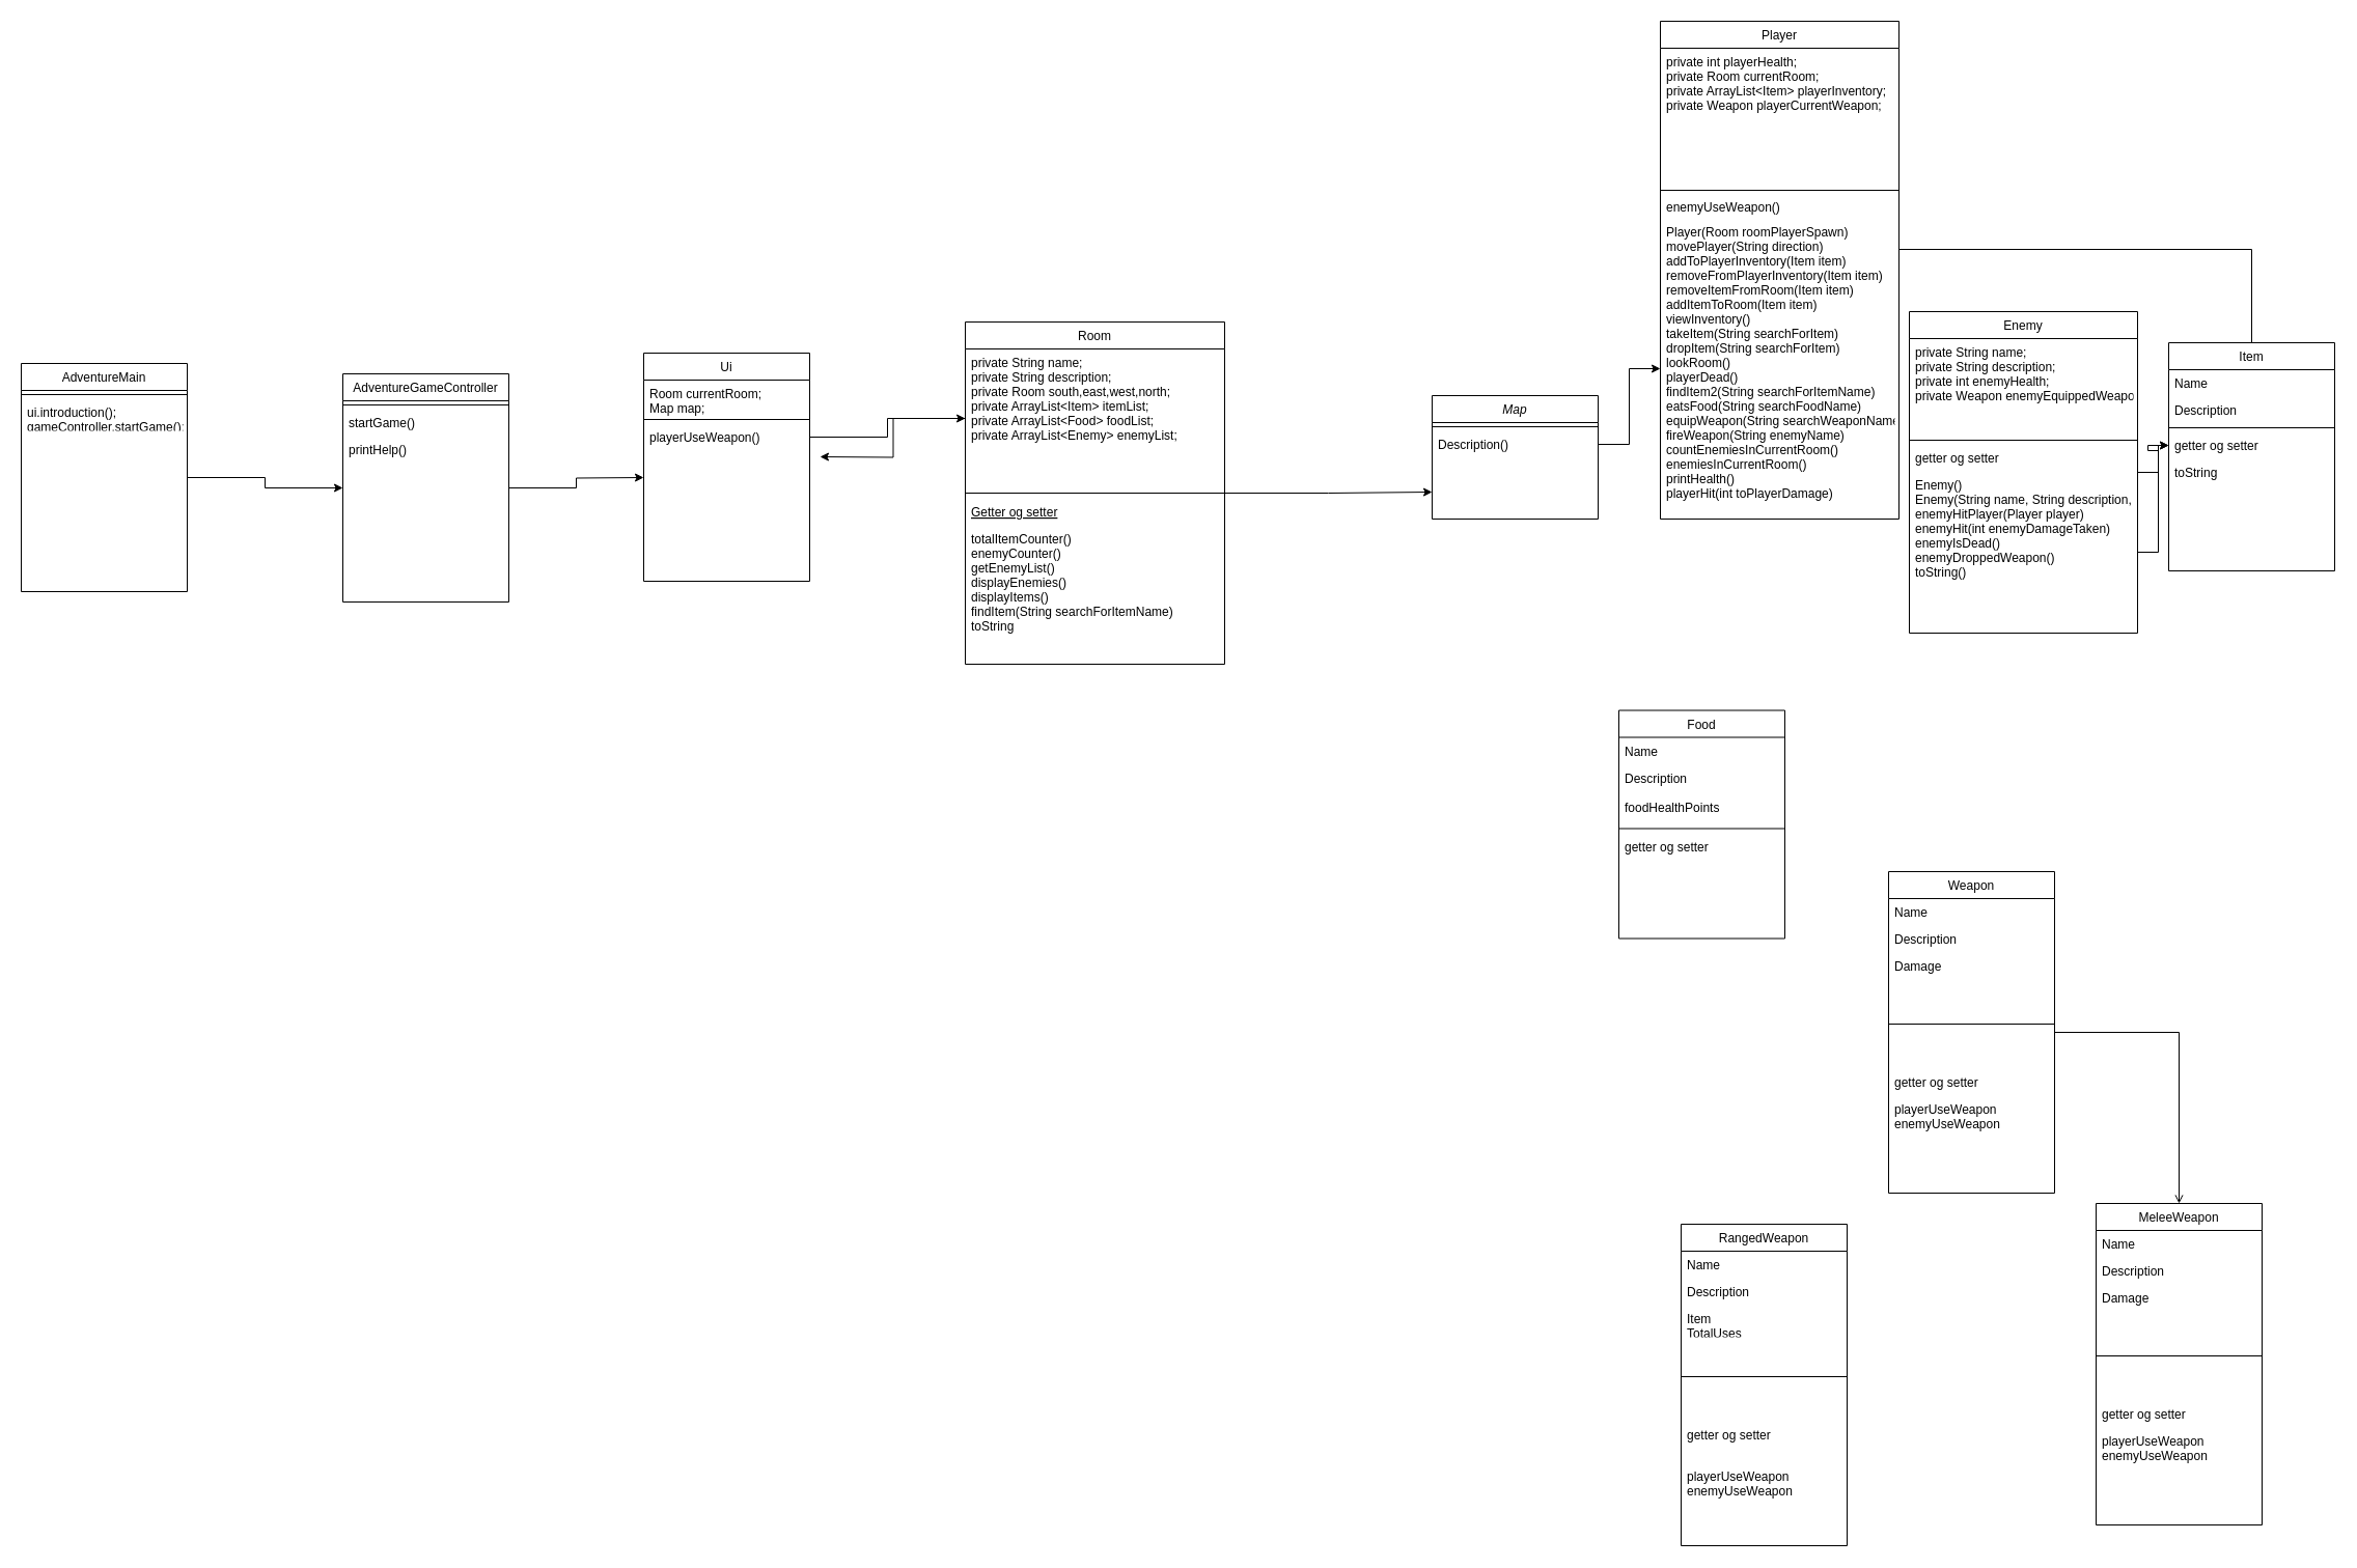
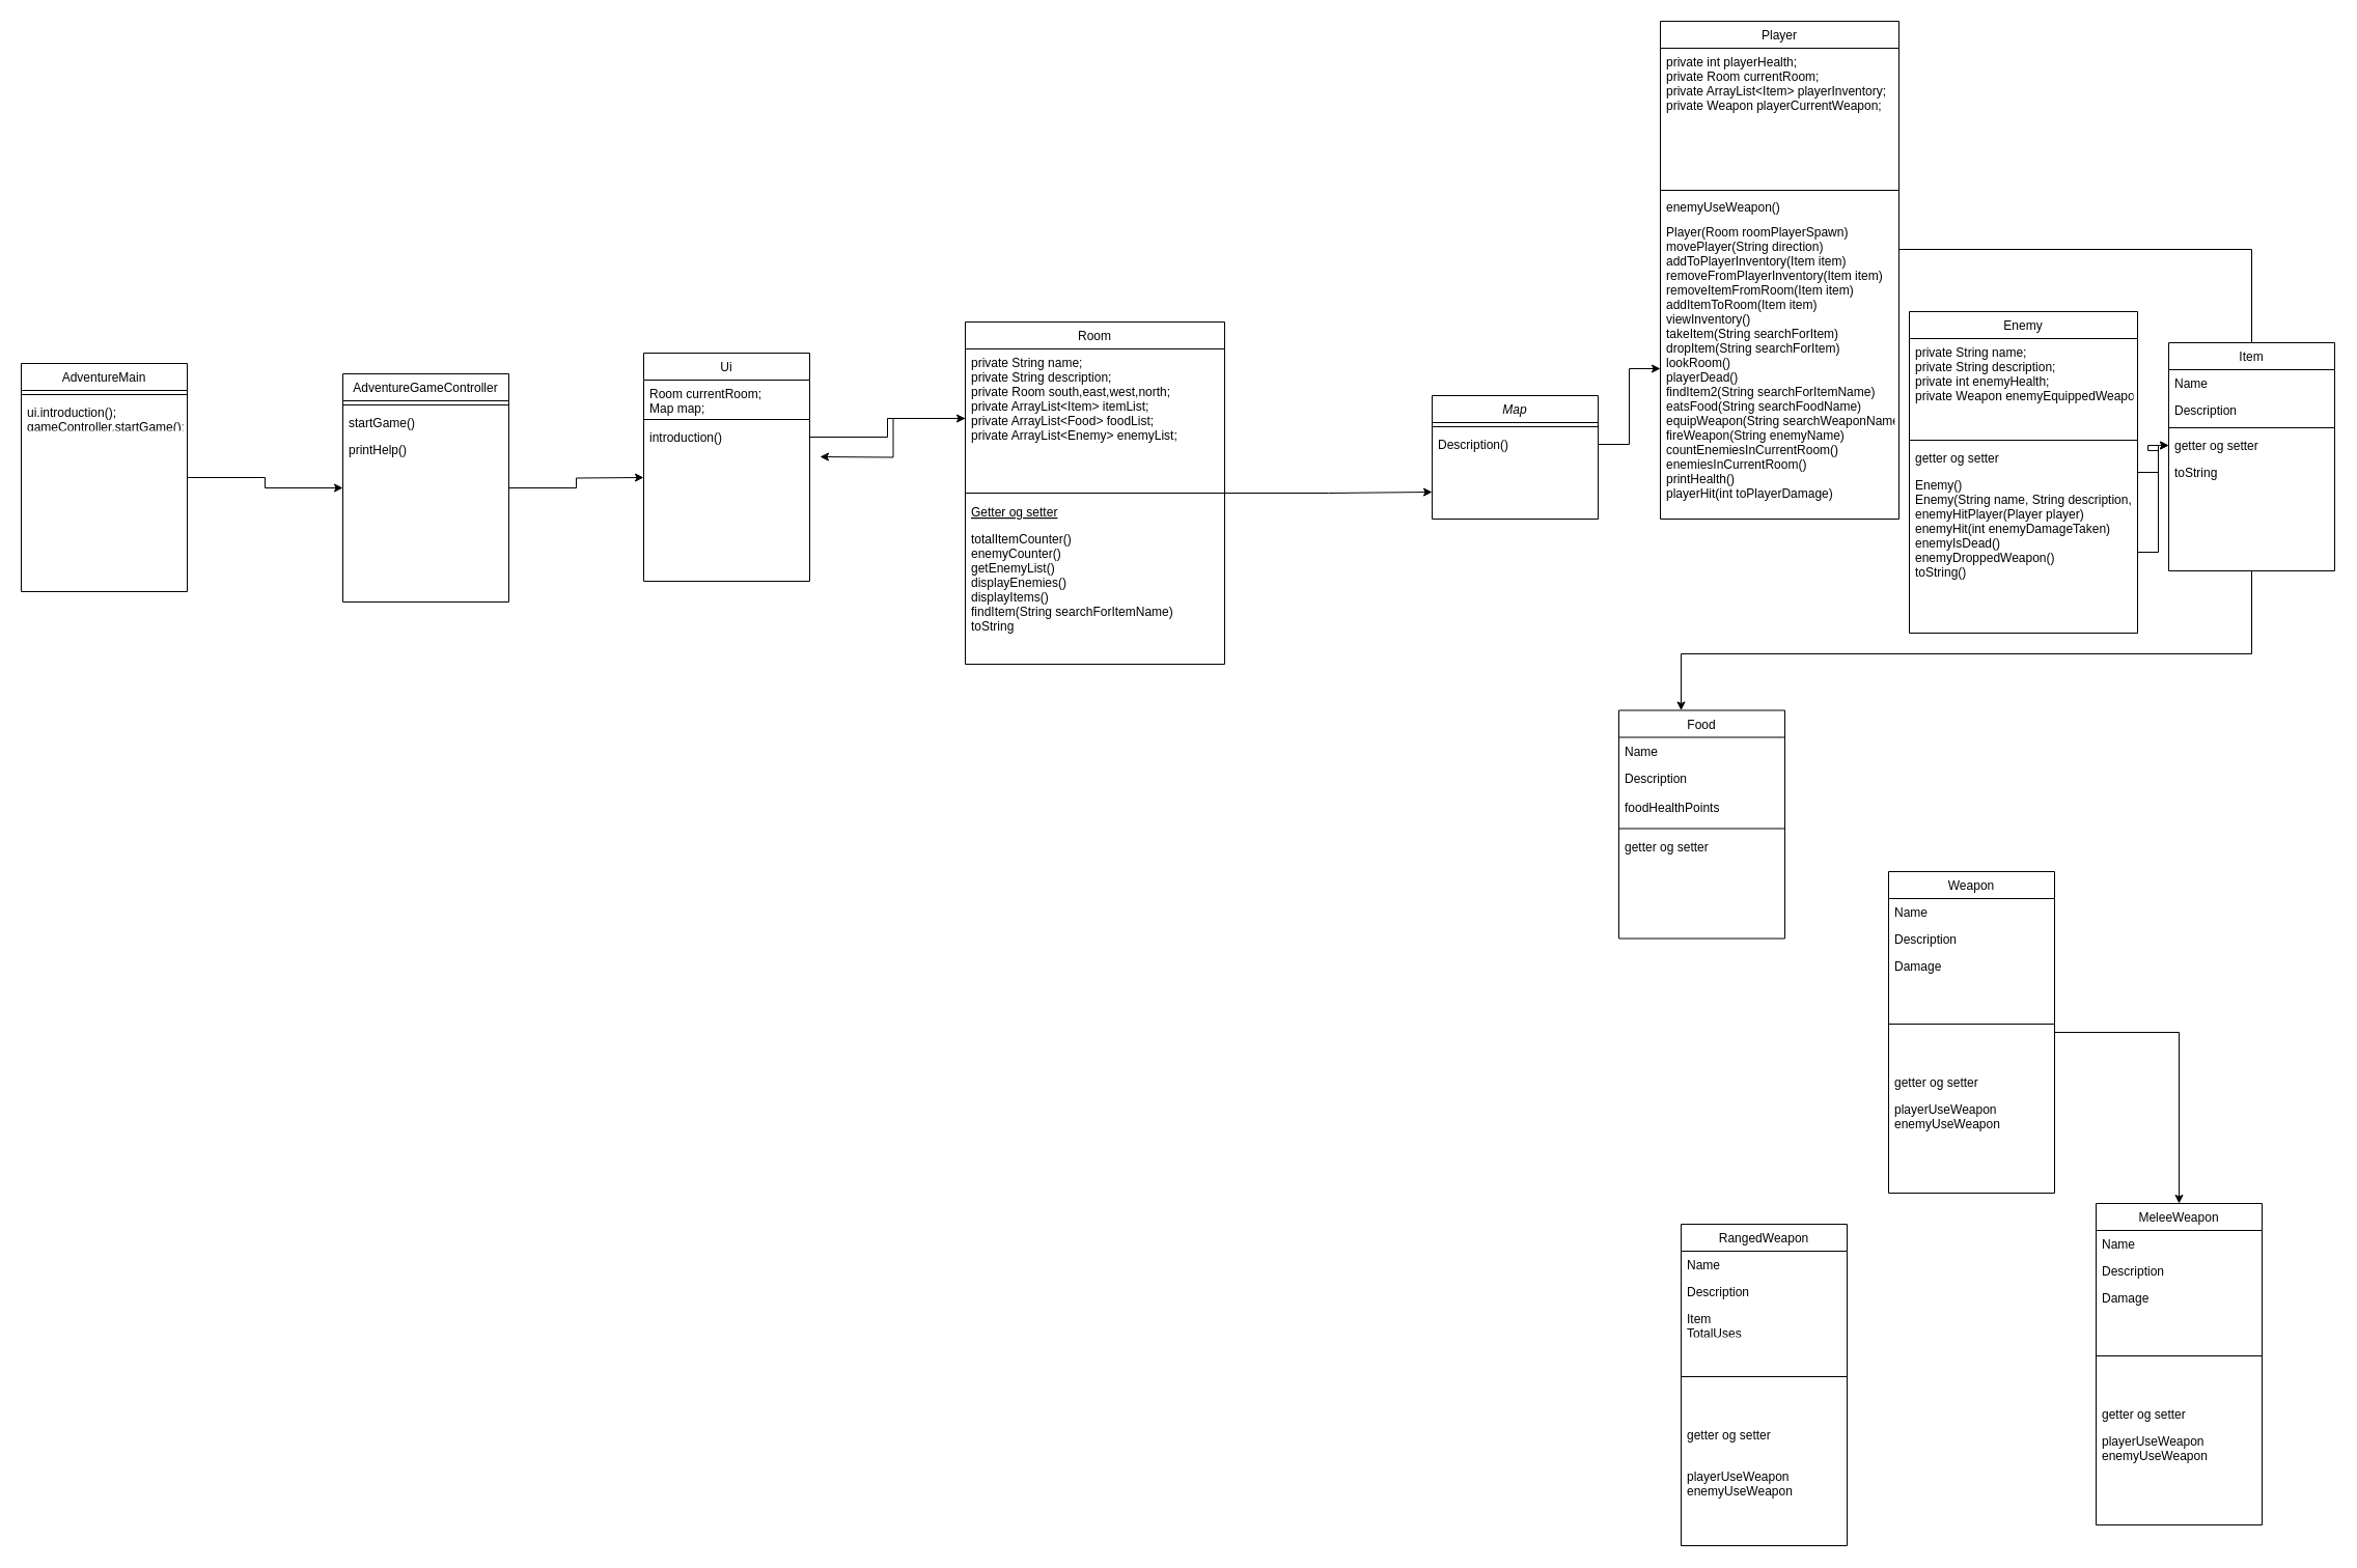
- <mxCell id="58" value="playerUseWeapon()" style="text;align=left;verticalAlign=top;spacingLeft=4;spacingRight=4;overflow=hidden;rotatable=0;points=[[0,0.5],[1,0.5]];portConstraint=eastwest;" vertex="1" parent="55"><mxGeometry y="68" width="160" height="26" as="geometry" /></mxCell>
+ <mxCell id="58" value="introduction()" style="text;align=left;verticalAlign=top;spacingLeft=4;spacingRight=4;overflow=hidden;rotatable=0;points=[[0,0.5],[1,0.5]];portConstraint=eastwest;" vertex="1" parent="55"><mxGeometry y="68" width="160" height="26" as="geometry" /></mxCell>
+ <mxCell id="12" value="" style="edgeStyle=orthogonalEdgeStyle;rounded=0;orthogonalLoop=1;jettySize=auto;html=1;" edge="1" parent="1" source="13" target="19"><mxGeometry relative="1" as="geometry"><Array as="points"><mxPoint x="1620" y="630" /></Array></mxGeometry></mxCell>
- <mxCell id="24" value="" style="edgeStyle=orthogonalEdgeStyle;rounded=0;orthogonalLoop=1;jettySize=auto;html=1;endArrow=open;" edge="1" parent="1" source="25" target="39"><mxGeometry relative="1" as="geometry" /></mxCell>
+ <mxCell id="24" value="" style="edgeStyle=orthogonalEdgeStyle;rounded=0;orthogonalLoop=1;jettySize=auto;html=1;" edge="1" parent="1" source="25" target="39"><mxGeometry relative="1" as="geometry" /></mxCell>
